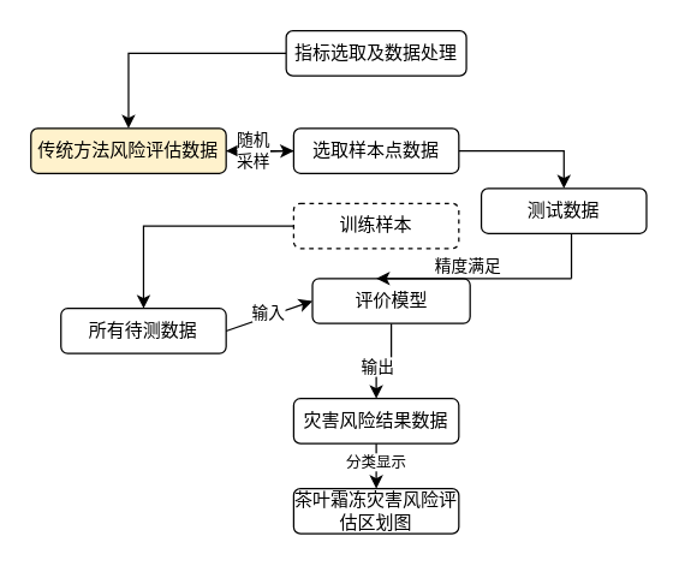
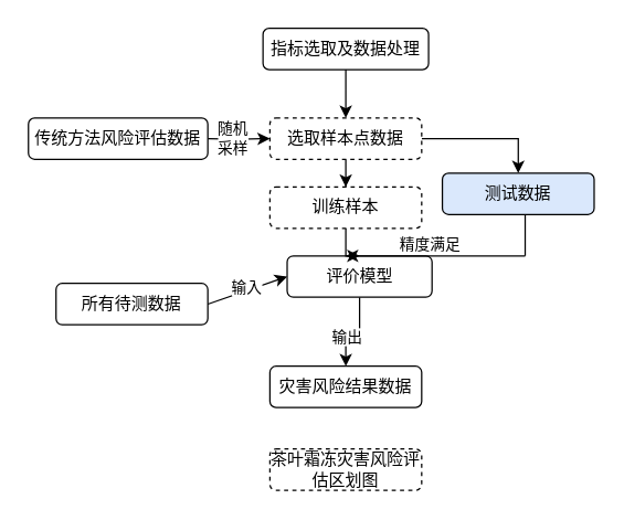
- <mxCell id="2" value="" style="edgeStyle=orthogonalEdgeStyle;rounded=0;orthogonalLoop=1;jettySize=auto;html=1;" edge="1" parent="1" source="3" target="14"><mxGeometry relative="1" as="geometry" /></mxCell>
+ <mxCell id="2" value="" style="edgeStyle=orthogonalEdgeStyle;rounded=0;orthogonalLoop=1;jettySize=auto;html=1;" edge="1" parent="1" source="3" target="6"><mxGeometry relative="1" as="geometry" /></mxCell>
- <mxCell id="14" value="传统方法风险评估数据" style="rounded=1;whiteSpace=wrap;html=1;fillColor=#fff2cc;" vertex="1" parent="1"><mxGeometry x="20" y="85" width="130" height="30" as="geometry" /></mxCell>
+ <mxCell id="14" value="传统方法风险评估数据" style="rounded=1;whiteSpace=wrap;html=1;" vertex="1" parent="1"><mxGeometry x="20" y="85" width="130" height="30" as="geometry" /></mxCell>
- <mxCell id="4" value="" style="edgeStyle=orthogonalEdgeStyle;rounded=0;orthogonalLoop=1;jettySize=auto;html=1;" edge="1" parent="1" source="6" target="14"><mxGeometry relative="1" as="geometry" /></mxCell>
+ <mxCell id="4" value="" style="edgeStyle=orthogonalEdgeStyle;rounded=0;orthogonalLoop=1;jettySize=auto;html=1;" edge="1" parent="1" source="6" target="13"><mxGeometry relative="1" as="geometry" /></mxCell>
- <mxCell id="6" value="选取样本点数据" style="rounded=1;whiteSpace=wrap;html=1;" vertex="1" parent="1"><mxGeometry x="195" y="85" width="110" height="30" as="geometry" /></mxCell>
+ <mxCell id="6" value="选取样本点数据" style="rounded=1;whiteSpace=wrap;html=1;dashed=1;" vertex="1" parent="1"><mxGeometry x="195" y="85" width="110" height="30" as="geometry" /></mxCell>
- <mxCell id="15" value="测试数据" style="rounded=1;whiteSpace=wrap;html=1;" vertex="1" parent="1"><mxGeometry x="320" y="125" width="110" height="30" as="geometry" /></mxCell>
+ <mxCell id="15" value="测试数据" style="rounded=1;whiteSpace=wrap;html=1;fillColor=#dae8fc;" vertex="1" parent="1"><mxGeometry x="320" y="125" width="110" height="30" as="geometry" /></mxCell>
- <mxCell id="12" value="" style="edgeStyle=orthogonalEdgeStyle;rounded=0;orthogonalLoop=1;jettySize=auto;html=1;" edge="1" parent="1" source="13" target="21"><mxGeometry relative="1" as="geometry" /></mxCell>
+ <mxCell id="12" value="" style="edgeStyle=orthogonalEdgeStyle;rounded=0;orthogonalLoop=1;jettySize=auto;html=1;" edge="1" parent="1" source="13" target="11"><mxGeometry relative="1" as="geometry" /></mxCell>
- <mxCell id="24" value="" style="endArrow=classic;html=1;rounded=0;fontSize=10;exitX=0.5;exitY=1;exitDx=0;exitDy=0;entryX=0.5;entryY=0;entryDx=0;entryDy=0;" edge="1" parent="1" source="20" target="19"><mxGeometry width="50" height="50" relative="1" as="geometry"><mxPoint x="220" y="345" as="sourcePoint" /><mxPoint x="270" y="295" as="targetPoint" /></mxGeometry></mxCell>
- <mxCell id="25" value="分类显示" style="edgeLabel;html=1;align=center;verticalAlign=middle;resizable=0;points=[];fontSize=10;" vertex="1" connectable="0" parent="24"><mxGeometry x="-0.285" y="-1" relative="1" as="geometry"><mxPoint as="offset" /></mxGeometry></mxCell>
- <mxCell id="19" value="茶叶霜冻灾害风险评估区划图" style="rounded=1;whiteSpace=wrap;html=1;" vertex="1" parent="1"><mxGeometry x="195" y="325" width="110" height="30" as="geometry" /></mxCell>
+ <mxCell id="19" value="茶叶霜冻灾害风险评估区划图" style="rounded=1;whiteSpace=wrap;html=1;dashed=1;" vertex="1" parent="1"><mxGeometry x="195" y="325" width="110" height="30" as="geometry" /></mxCell>
